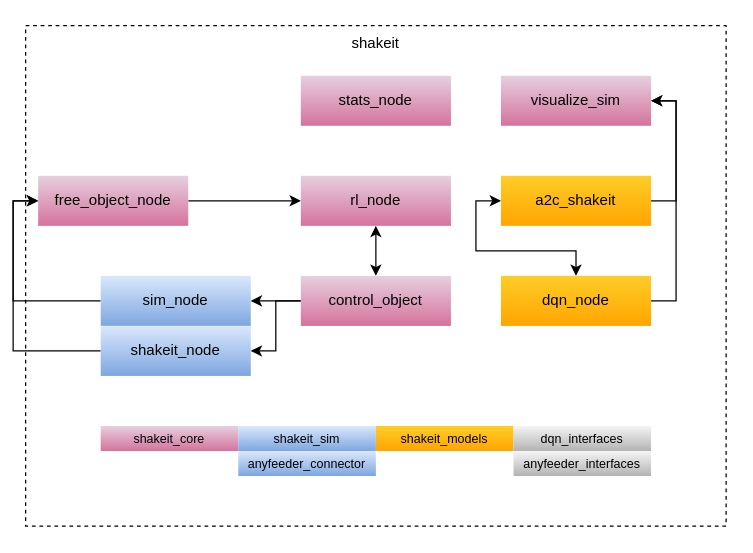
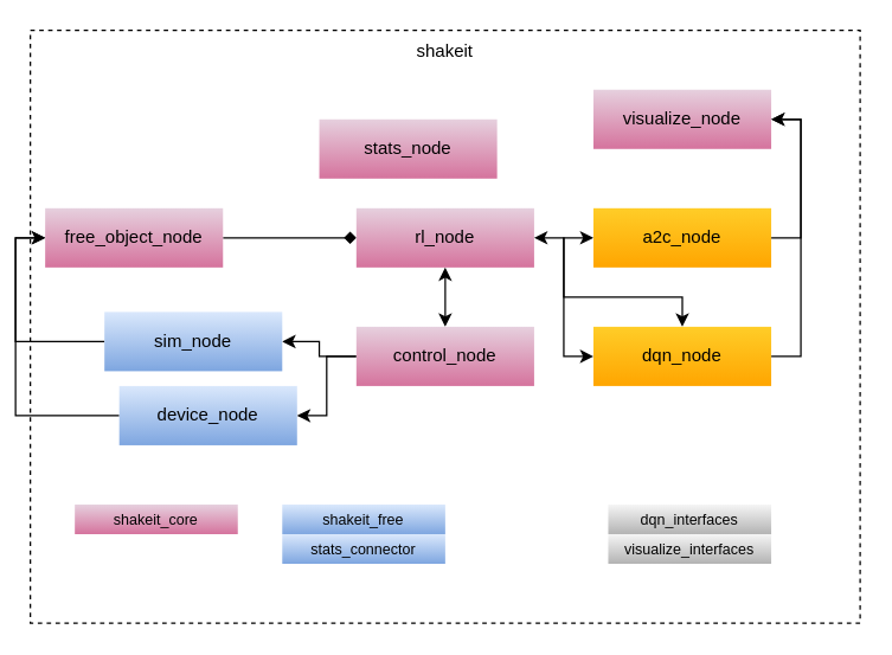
- <mxCell id="10" value="stats_node" style="rounded=0;whiteSpace=wrap;html=1;gradientColor=#d5739d;fillColor=#e6d0de;strokeColor=none;" parent="1" vertex="1"><mxGeometry x="240" y="60" width="120" height="40" as="geometry" /></mxCell>
+ <mxCell id="10" value="stats_node" style="rounded=0;whiteSpace=wrap;html=1;gradientColor=#d5739d;fillColor=#e6d0de;strokeColor=none;" parent="1" vertex="1"><mxGeometry x="215" y="80" width="120" height="40" as="geometry" /></mxCell>
- <mxCell id="11" value="visualize_sim" style="rounded=0;whiteSpace=wrap;html=1;gradientColor=#d5739d;fillColor=#e6d0de;strokeColor=none;" parent="1" vertex="1"><mxGeometry x="400" y="60" width="120" height="40" as="geometry" /></mxCell>
+ <mxCell id="11" value="visualize_node" style="rounded=0;whiteSpace=wrap;html=1;gradientColor=#d5739d;fillColor=#e6d0de;strokeColor=none;" parent="1" vertex="1"><mxGeometry x="400" y="60" width="120" height="40" as="geometry" /></mxCell>
- <mxCell id="3" style="edgeStyle=orthogonalEdgeStyle;rounded=0;orthogonalLoop=1;jettySize=auto;html=1;exitX=1;exitY=0.5;exitDx=0;exitDy=0;entryX=0;entryY=0.5;entryDx=0;entryDy=0;" parent="1" source="4" target="6" edge="1"><mxGeometry relative="1" as="geometry" /></mxCell>
+ <mxCell id="3" style="edgeStyle=orthogonalEdgeStyle;rounded=0;orthogonalLoop=1;jettySize=auto;html=1;exitX=1;exitY=0.5;exitDx=0;exitDy=0;entryX=0;entryY=0.5;entryDx=0;entryDy=0;endArrow=diamond;" parent="1" source="4" target="6" edge="1"><mxGeometry relative="1" as="geometry" /></mxCell>
- <mxCell id="14" value="a2c_shakeit" style="rounded=0;whiteSpace=wrap;html=1;gradientColor=#ffa500;fillColor=#ffcd28;strokeColor=none;" parent="1" vertex="1"><mxGeometry x="400" y="140" width="120" height="40" as="geometry" /></mxCell>
+ <mxCell id="14" value="a2c_node" style="rounded=0;whiteSpace=wrap;html=1;gradientColor=#ffa500;fillColor=#ffcd28;strokeColor=none;" parent="1" vertex="1"><mxGeometry x="400" y="140" width="120" height="40" as="geometry" /></mxCell>
+ <mxCell id="16" style="edgeStyle=orthogonalEdgeStyle;rounded=0;orthogonalLoop=1;jettySize=auto;html=1;exitX=0;exitY=0.5;exitDx=0;exitDy=0;entryX=1;entryY=0.5;entryDx=0;entryDy=0;startArrow=classic;startFill=1;" parent="1" source="17" target="6" edge="1"><mxGeometry relative="1" as="geometry"><Array as="points"><mxPoint x="380" y="240" /><mxPoint x="380" y="160" /></Array></mxGeometry></mxCell>
- <mxCell id="19" value="sim_node" style="rounded=0;whiteSpace=wrap;html=1;gradientColor=#7ea6e0;fillColor=#dae8fc;strokeColor=none;" parent="1" vertex="1"><mxGeometry x="80" y="220" width="120" height="40" as="geometry" /></mxCell>
+ <mxCell id="19" value="sim_node" style="rounded=0;whiteSpace=wrap;html=1;gradientColor=#7ea6e0;fillColor=#dae8fc;strokeColor=none;" parent="1" vertex="1"><mxGeometry x="70" y="210" width="120" height="40" as="geometry" /></mxCell>
- <mxCell id="9" value="control_object" style="rounded=0;whiteSpace=wrap;html=1;gradientColor=#d5739d;fillColor=#e6d0de;strokeColor=none;" parent="1" vertex="1"><mxGeometry x="240" y="220" width="120" height="40" as="geometry" /></mxCell>
+ <mxCell id="9" value="control_node" style="rounded=0;whiteSpace=wrap;html=1;gradientColor=#d5739d;fillColor=#e6d0de;strokeColor=none;" parent="1" vertex="1"><mxGeometry x="240" y="220" width="120" height="40" as="geometry" /></mxCell>
- <mxCell id="27" value="shakeit_node" style="rounded=0;whiteSpace=wrap;html=1;gradientColor=#7ea6e0;fillColor=#dae8fc;strokeColor=none;" vertex="1" parent="1"><mxGeometry x="80" y="260" width="120" height="40" as="geometry" /></mxCell>
+ <mxCell id="27" value="device_node" style="rounded=0;whiteSpace=wrap;html=1;gradientColor=#7ea6e0;fillColor=#dae8fc;strokeColor=none;" vertex="1" parent="1"><mxGeometry x="80" y="260" width="120" height="40" as="geometry" /></mxCell>
- <mxCell id="20" value="shakeit_core" style="rounded=0;whiteSpace=wrap;html=1;gradientColor=#d5739d;fillColor=#e6d0de;strokeColor=none;fontSize=10;" parent="1" vertex="1"><mxGeometry x="80" y="340" width="110" height="20" as="geometry" /></mxCell>
+ <mxCell id="20" value="shakeit_core" style="rounded=0;whiteSpace=wrap;html=1;gradientColor=#d5739d;fillColor=#e6d0de;strokeColor=none;fontSize=10;" parent="1" vertex="1"><mxGeometry x="50" y="340" width="110" height="20" as="geometry" /></mxCell>
- <mxCell id="21" value="shakeit_sim" style="rounded=0;whiteSpace=wrap;html=1;gradientColor=#7ea6e0;fillColor=#dae8fc;strokeColor=none;fontSize=10;" parent="1" vertex="1"><mxGeometry x="190" y="340" width="110" height="20" as="geometry" /></mxCell>
+ <mxCell id="21" value="shakeit_free" style="rounded=0;whiteSpace=wrap;html=1;gradientColor=#7ea6e0;fillColor=#dae8fc;strokeColor=none;fontSize=10;" parent="1" vertex="1"><mxGeometry x="190" y="340" width="110" height="20" as="geometry" /></mxCell>
- <mxCell id="22" value="shakeit_models" style="rounded=0;whiteSpace=wrap;html=1;gradientColor=#ffa500;fillColor=#ffcd28;strokeColor=none;fontSize=10;" parent="1" vertex="1"><mxGeometry x="300" y="340" width="110" height="20" as="geometry" /></mxCell>
- <mxCell id="24" value="anyfeeder_connector" style="rounded=0;whiteSpace=wrap;html=1;fillColor=#dae8fc;strokeColor=none;fontSize=10;gradientColor=#7ea6e0;" vertex="1" parent="1"><mxGeometry x="190" y="360" width="110" height="20" as="geometry" /></mxCell>
+ <mxCell id="24" value="stats_connector" style="rounded=0;whiteSpace=wrap;html=1;fillColor=#dae8fc;strokeColor=none;fontSize=10;gradientColor=#7ea6e0;" vertex="1" parent="1"><mxGeometry x="190" y="360" width="110" height="20" as="geometry" /></mxCell>
- <mxCell id="25" value="anyfeeder_interfaces" style="rounded=0;whiteSpace=wrap;html=1;gradientColor=#b3b3b3;fillColor=#f5f5f5;strokeColor=none;fontSize=10;" vertex="1" parent="1"><mxGeometry x="410" y="360" width="110" height="20" as="geometry" /></mxCell>
+ <mxCell id="25" value="visualize_interfaces" style="rounded=0;whiteSpace=wrap;html=1;gradientColor=#b3b3b3;fillColor=#f5f5f5;strokeColor=none;fontSize=10;" vertex="1" parent="1"><mxGeometry x="410" y="360" width="110" height="20" as="geometry" /></mxCell>
